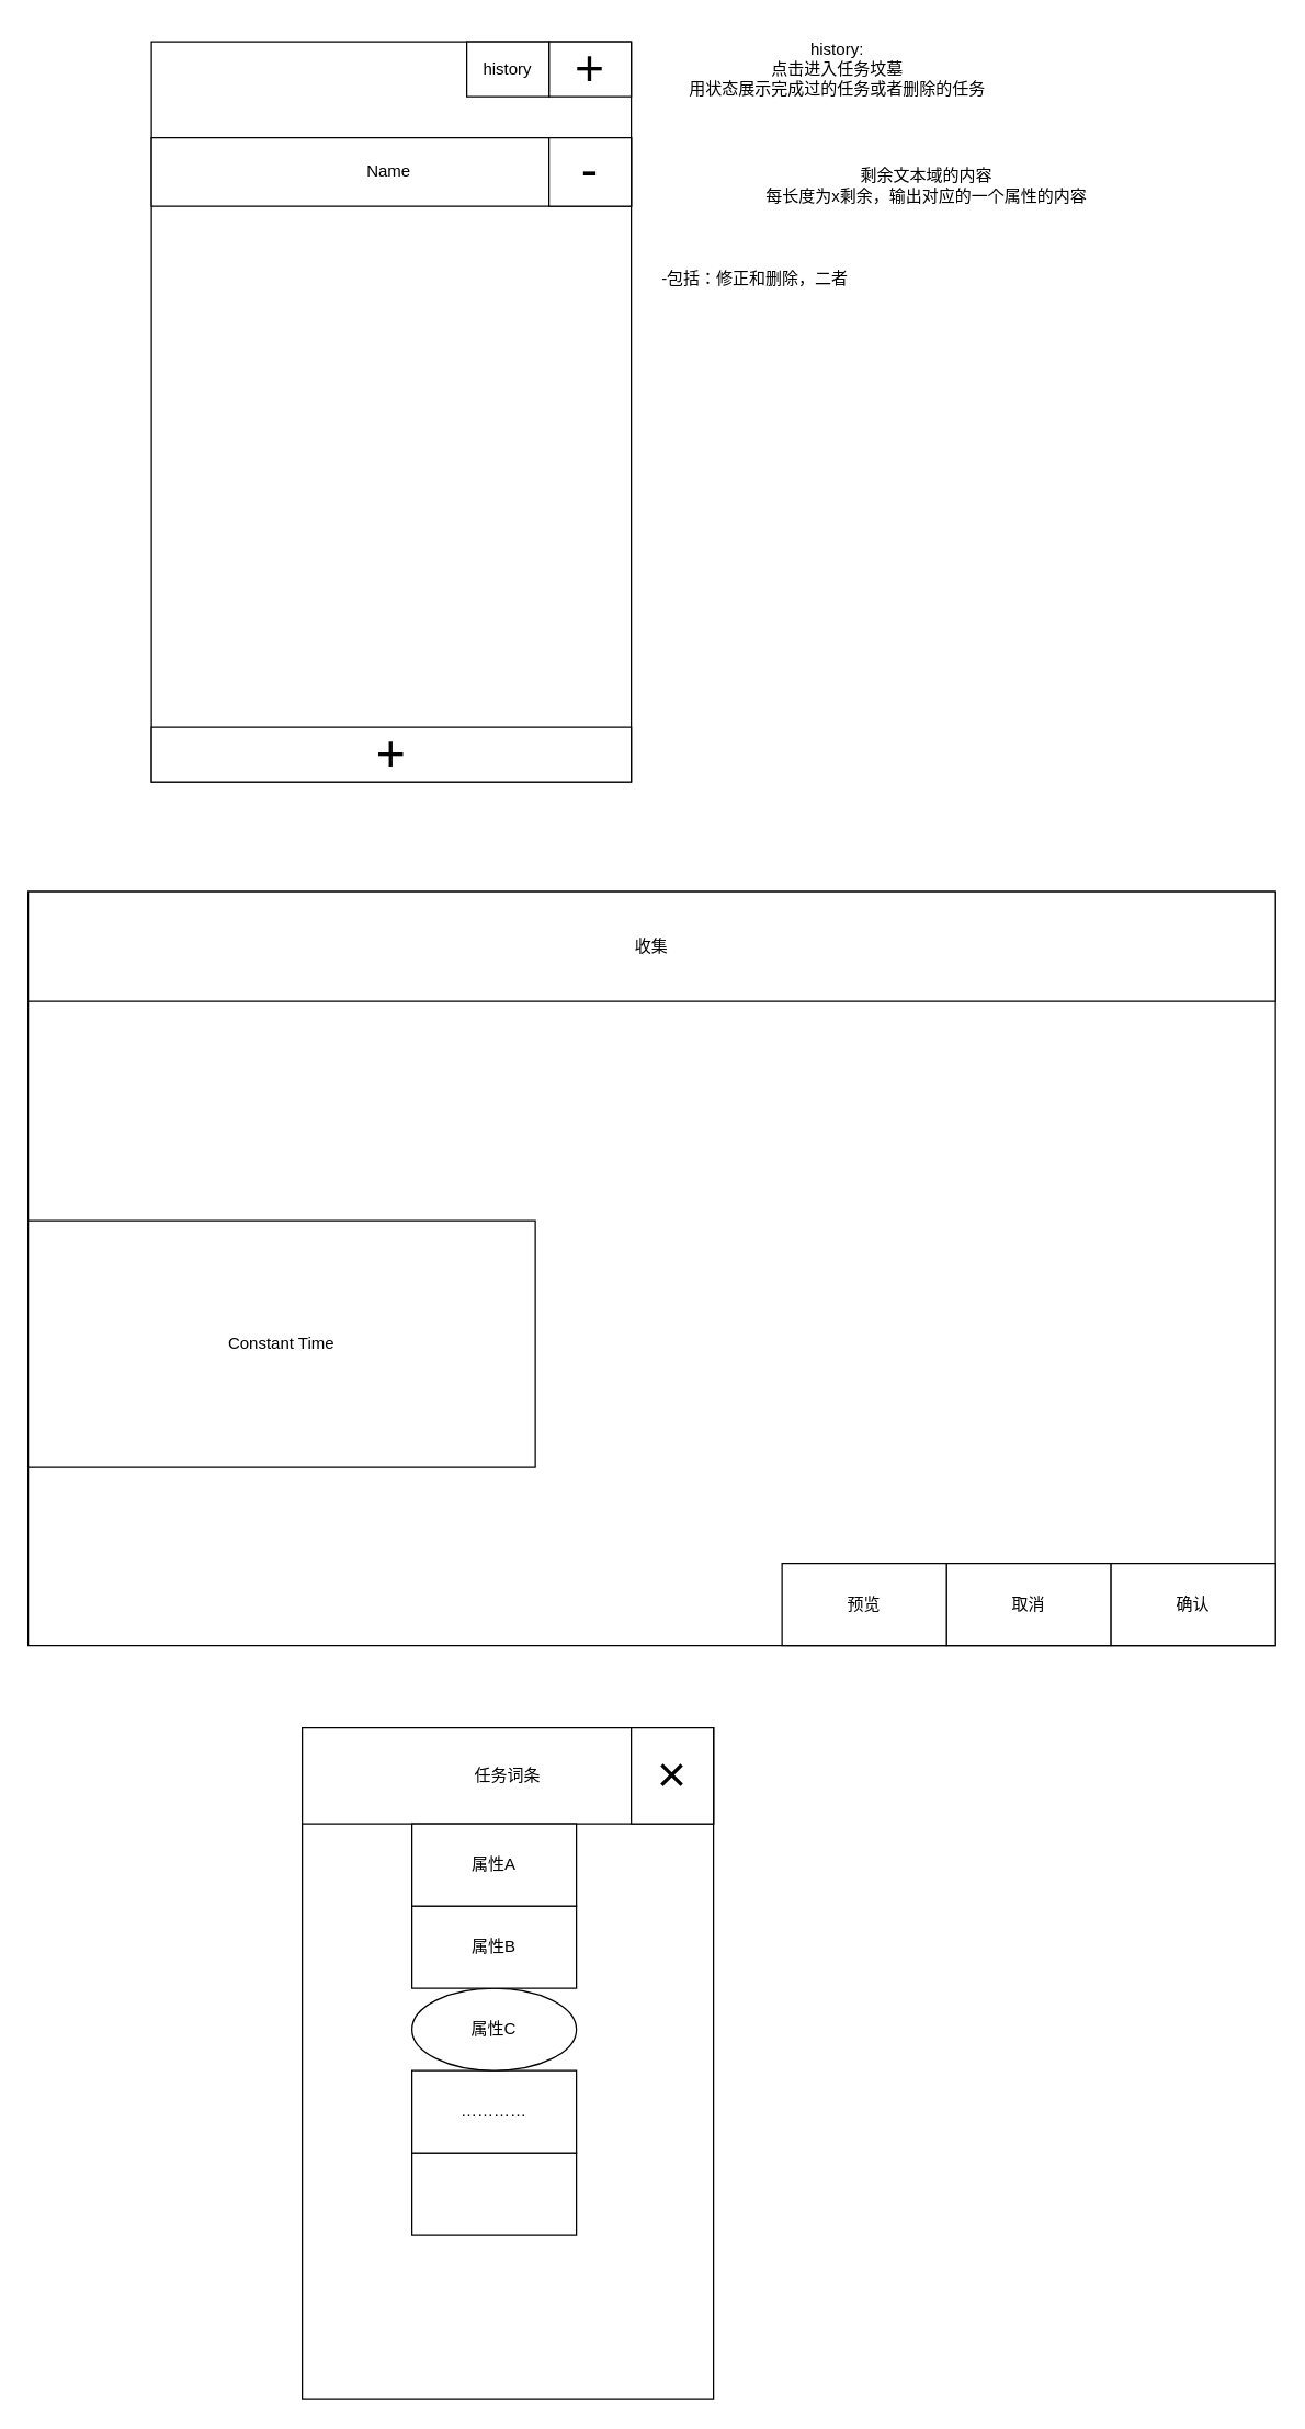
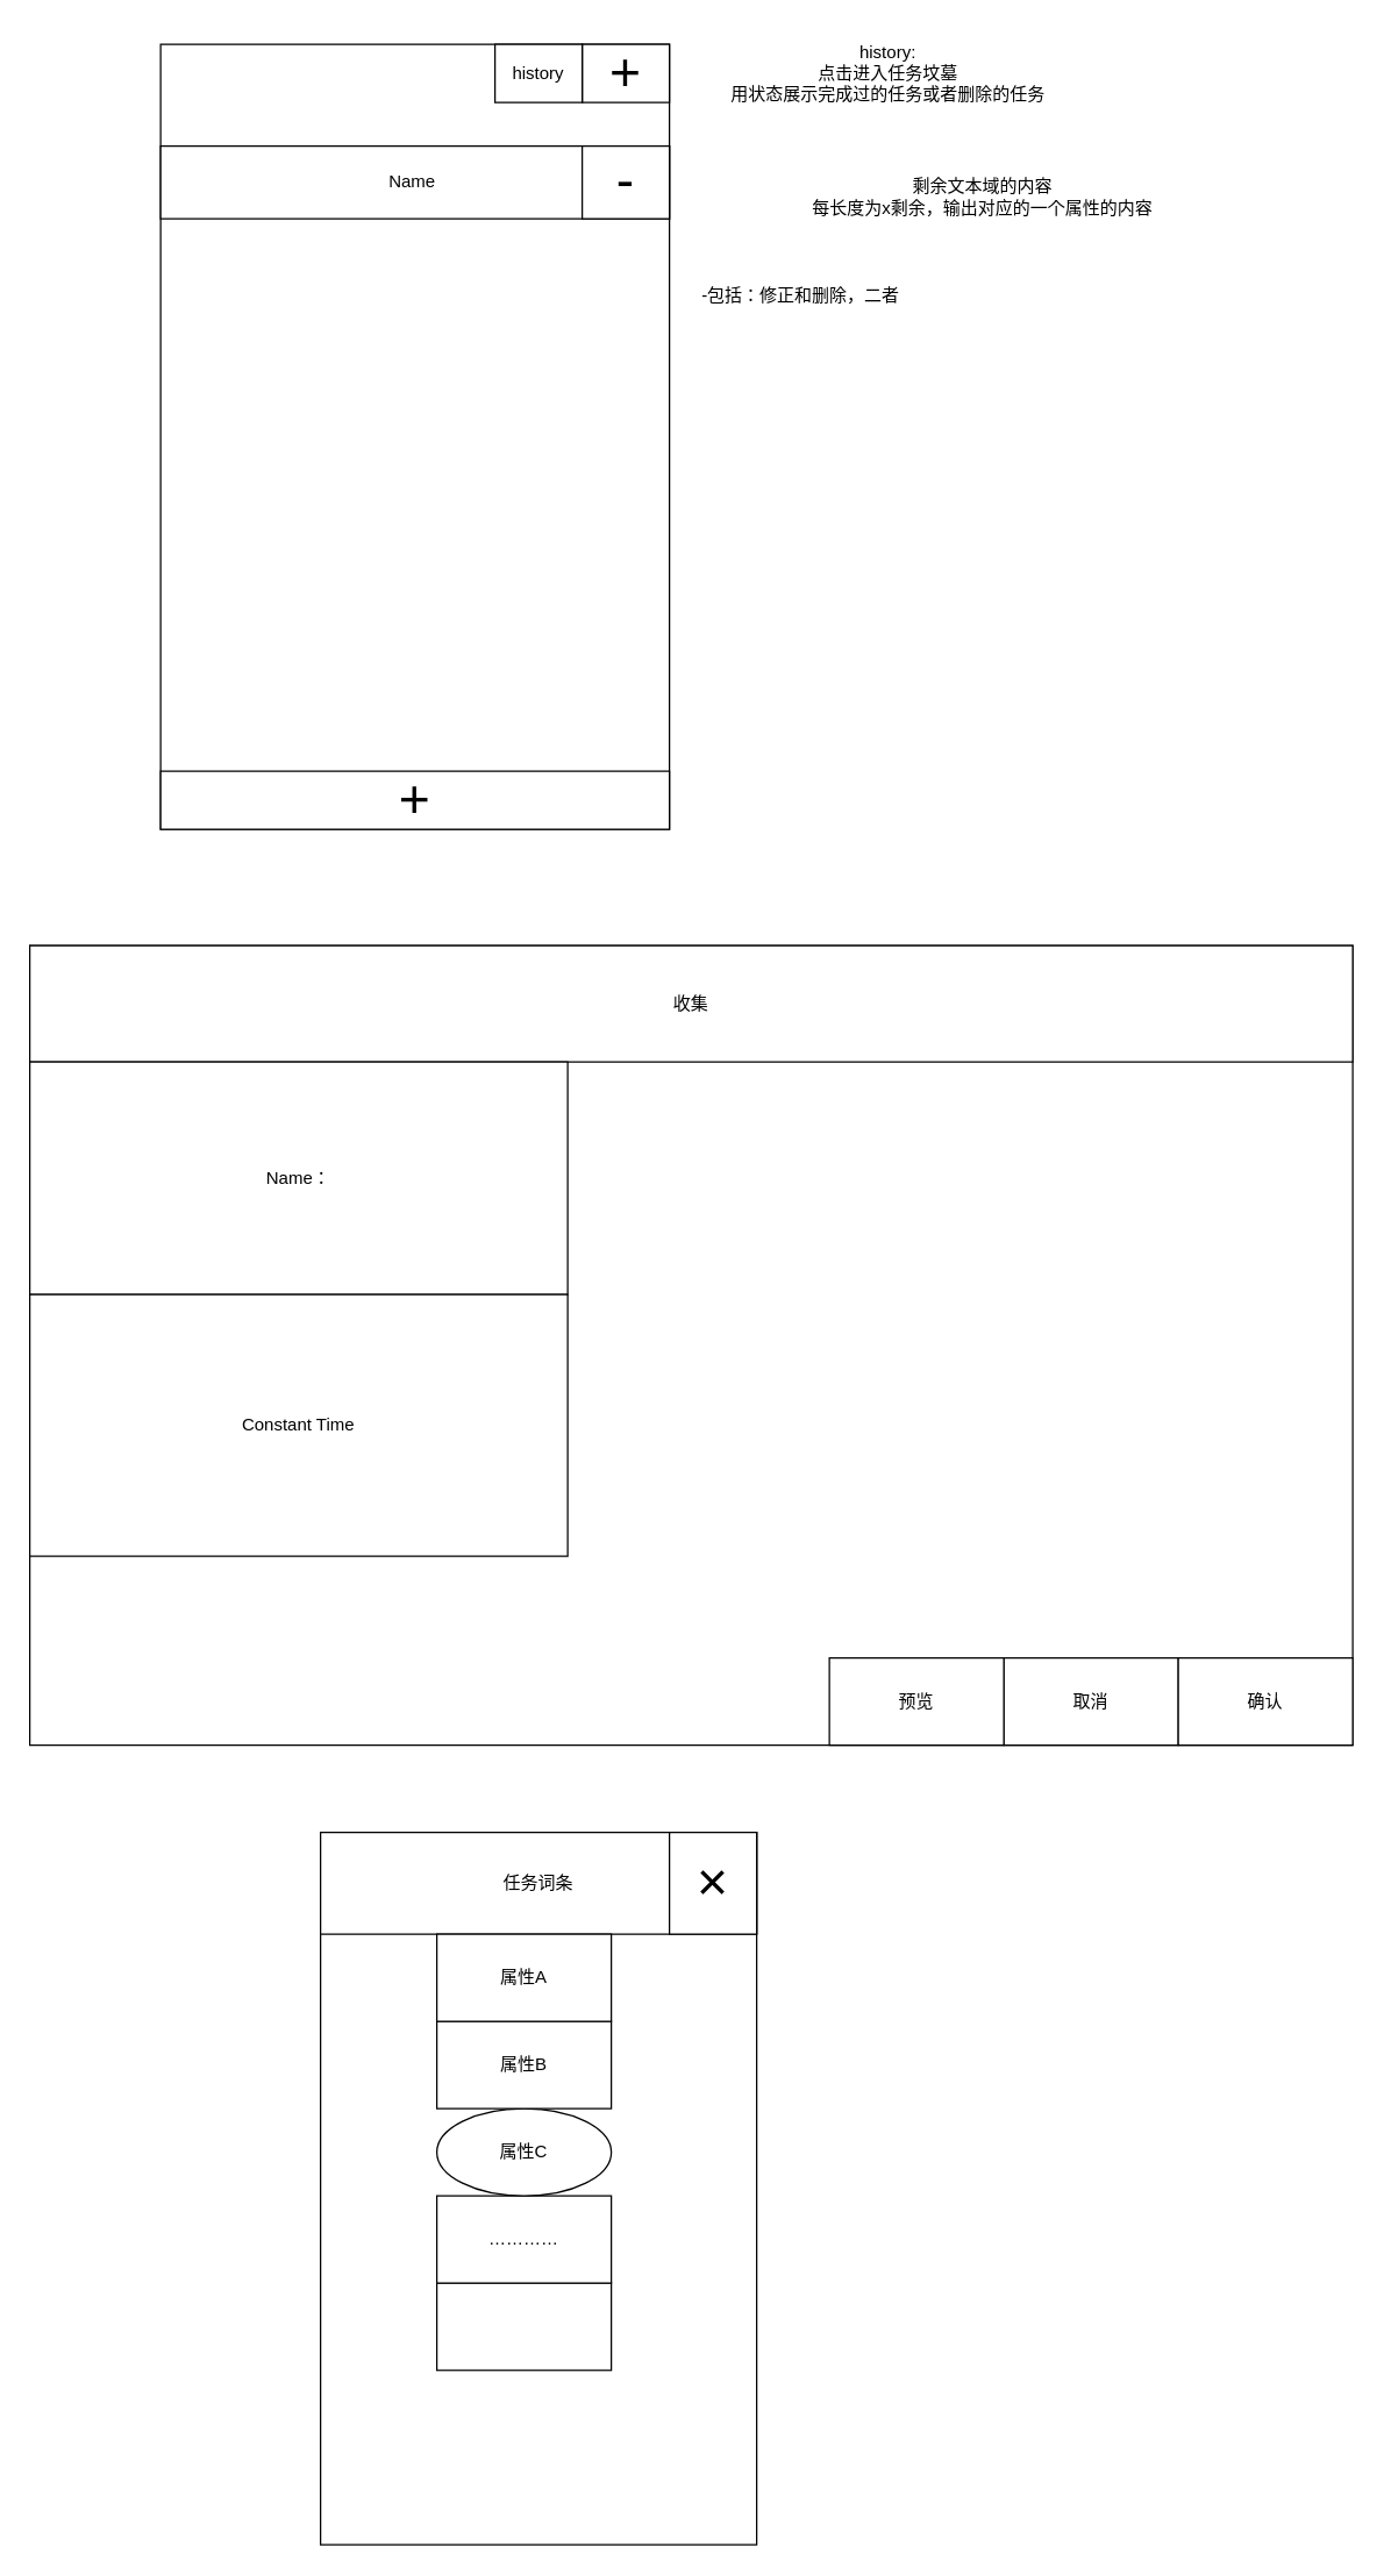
+ <mxCell id="13" value="Name：" style="rounded=0;whiteSpace=wrap;html=1;" vertex="1" parent="1"><mxGeometry x="20" y="730" width="370" height="160" as="geometry" /></mxCell>
